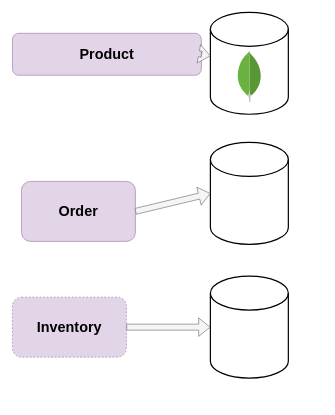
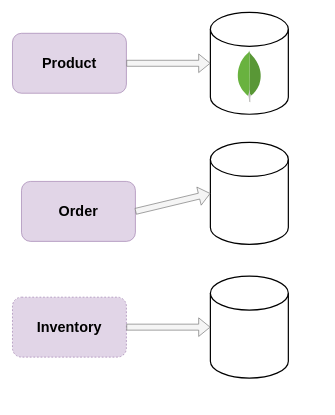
- <mxCell id="2" value="&lt;font style=&quot;font-size: 24px;&quot;&gt;&lt;b&gt;Product&lt;/b&gt;&lt;/font&gt;" style="rounded=1;whiteSpace=wrap;html=1;fillColor=#e1d5e7;strokeColor=#9673a6;" vertex="1" parent="1"><mxGeometry x="20" y="55" width="315" height="70" as="geometry" /></mxCell>
+ <mxCell id="2" value="&lt;font style=&quot;font-size: 24px;&quot;&gt;&lt;b&gt;Product&lt;/b&gt;&lt;/font&gt;" style="rounded=1;whiteSpace=wrap;html=1;fillColor=#e1d5e7;strokeColor=#9673a6;" vertex="1" parent="1"><mxGeometry x="20" y="55" width="190" height="100" as="geometry" /></mxCell>
